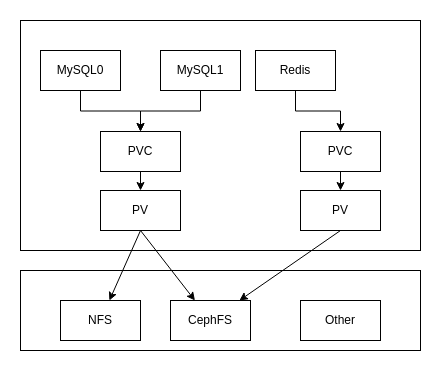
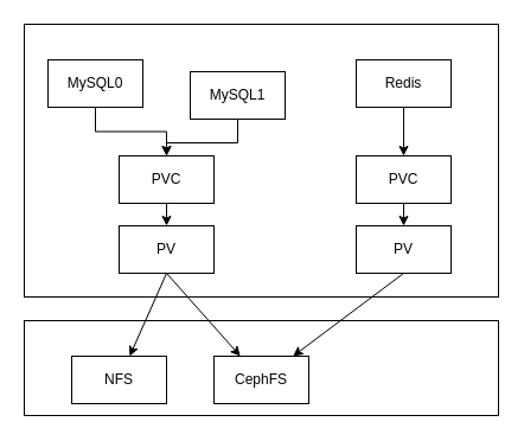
- <mxCell id="11" value="MySQL1" style="rounded=0;whiteSpace=wrap;html=1;" vertex="1" parent="1"><mxGeometry x="160" y="50" width="80" height="40" as="geometry" /></mxCell>
+ <mxCell id="11" value="MySQL1" style="rounded=0;whiteSpace=wrap;html=1;" vertex="1" parent="1"><mxGeometry x="160" y="60" width="80" height="40" as="geometry" /></mxCell>
- <mxCell id="13" value="Redis" style="rounded=0;whiteSpace=wrap;html=1;" vertex="1" parent="1"><mxGeometry x="255" y="50" width="80" height="40" as="geometry" /></mxCell>
+ <mxCell id="13" value="Redis" style="rounded=0;whiteSpace=wrap;html=1;" vertex="1" parent="1"><mxGeometry x="300" y="50" width="80" height="40" as="geometry" /></mxCell>
- <mxCell id="18" value="CephFS" style="rounded=0;whiteSpace=wrap;html=1;" vertex="1" parent="1"><mxGeometry x="170" y="300" width="80" height="40" as="geometry" /></mxCell>
+ <mxCell id="18" value="CephFS" style="rounded=0;whiteSpace=wrap;html=1;" vertex="1" parent="1"><mxGeometry x="180" y="300" width="80" height="40" as="geometry" /></mxCell>
- <mxCell id="19" value="Other" style="rounded=0;whiteSpace=wrap;html=1;" vertex="1" parent="1"><mxGeometry x="300" y="300" width="80" height="40" as="geometry" /></mxCell>
